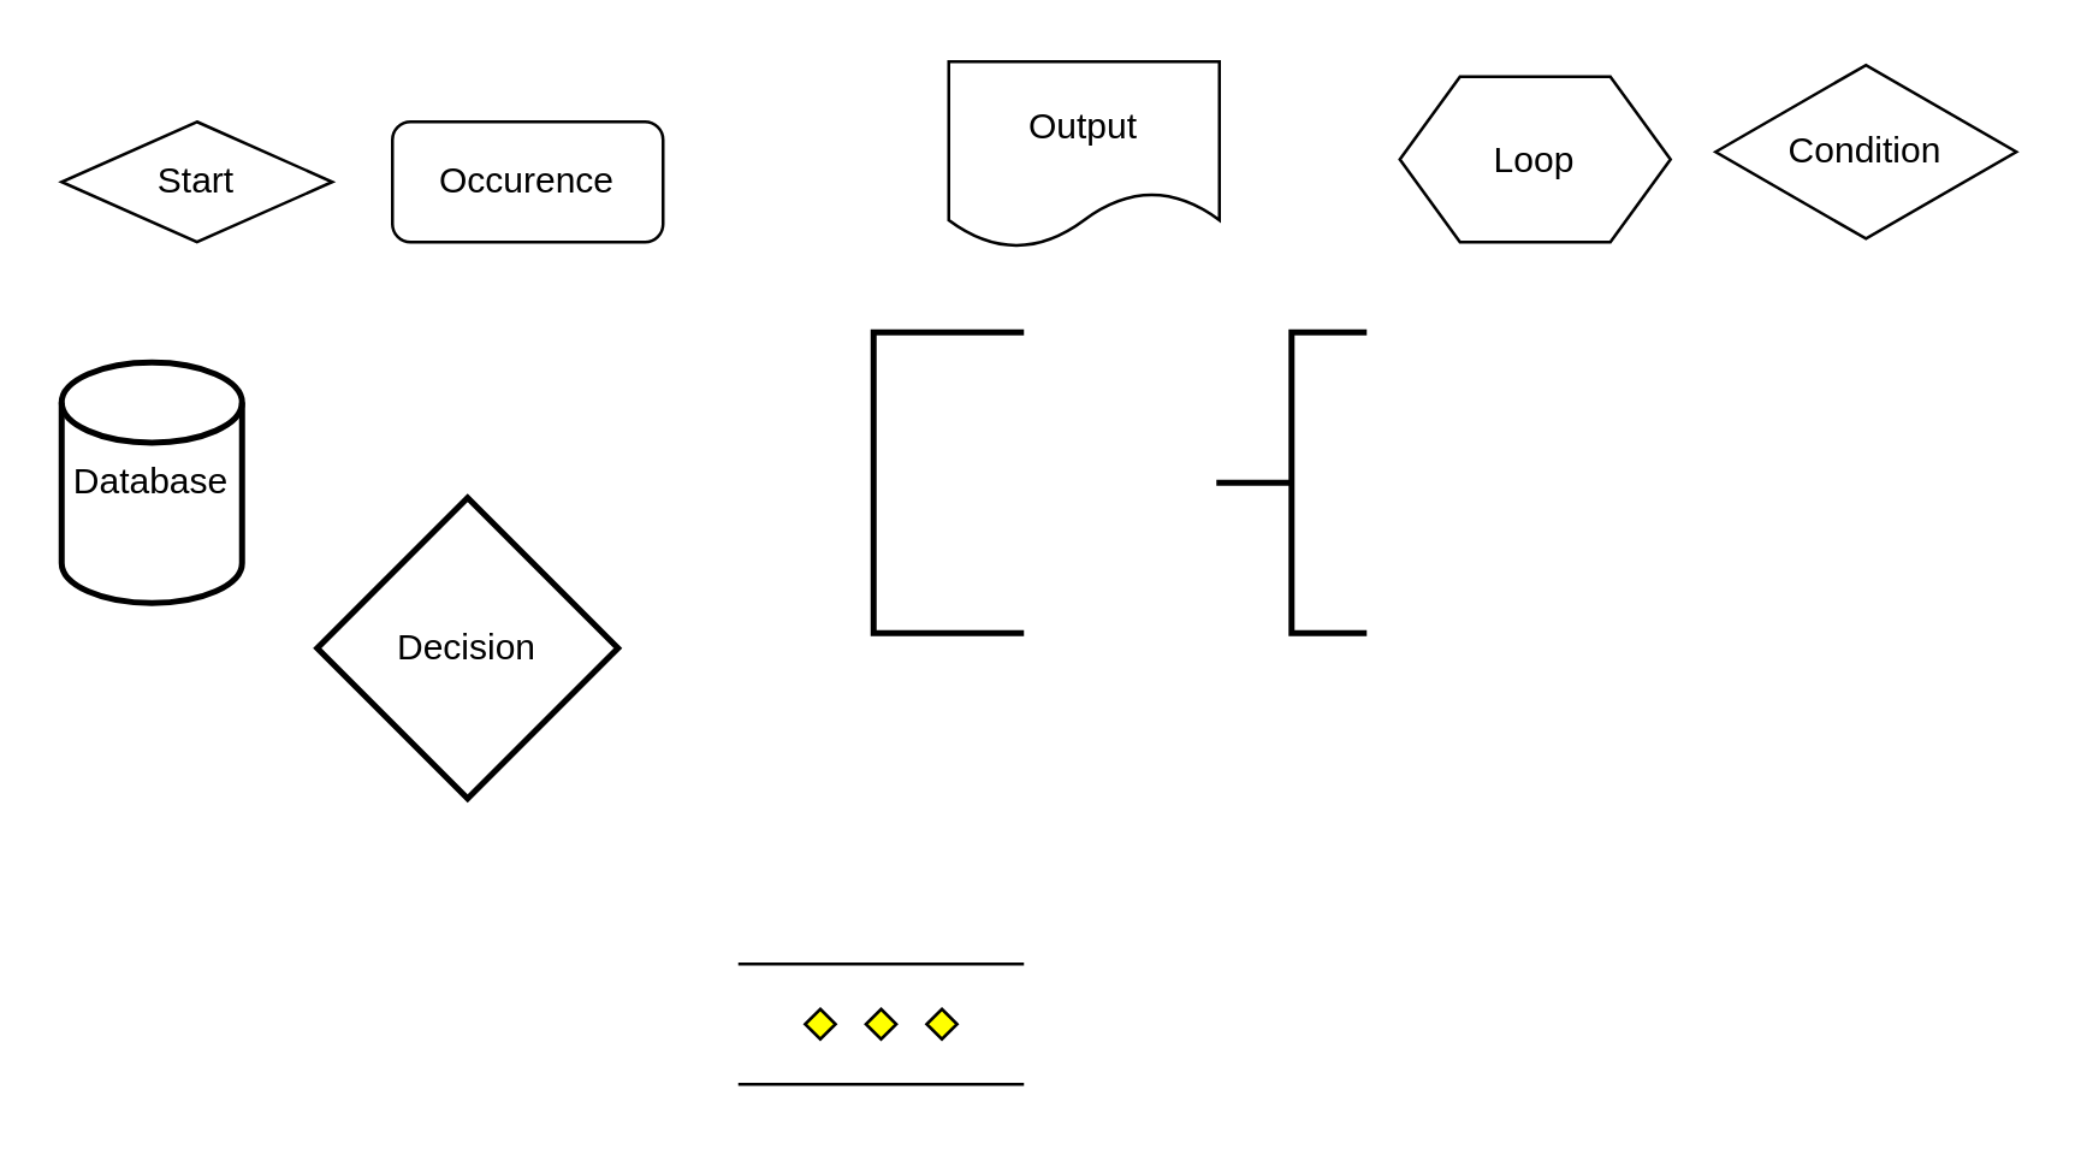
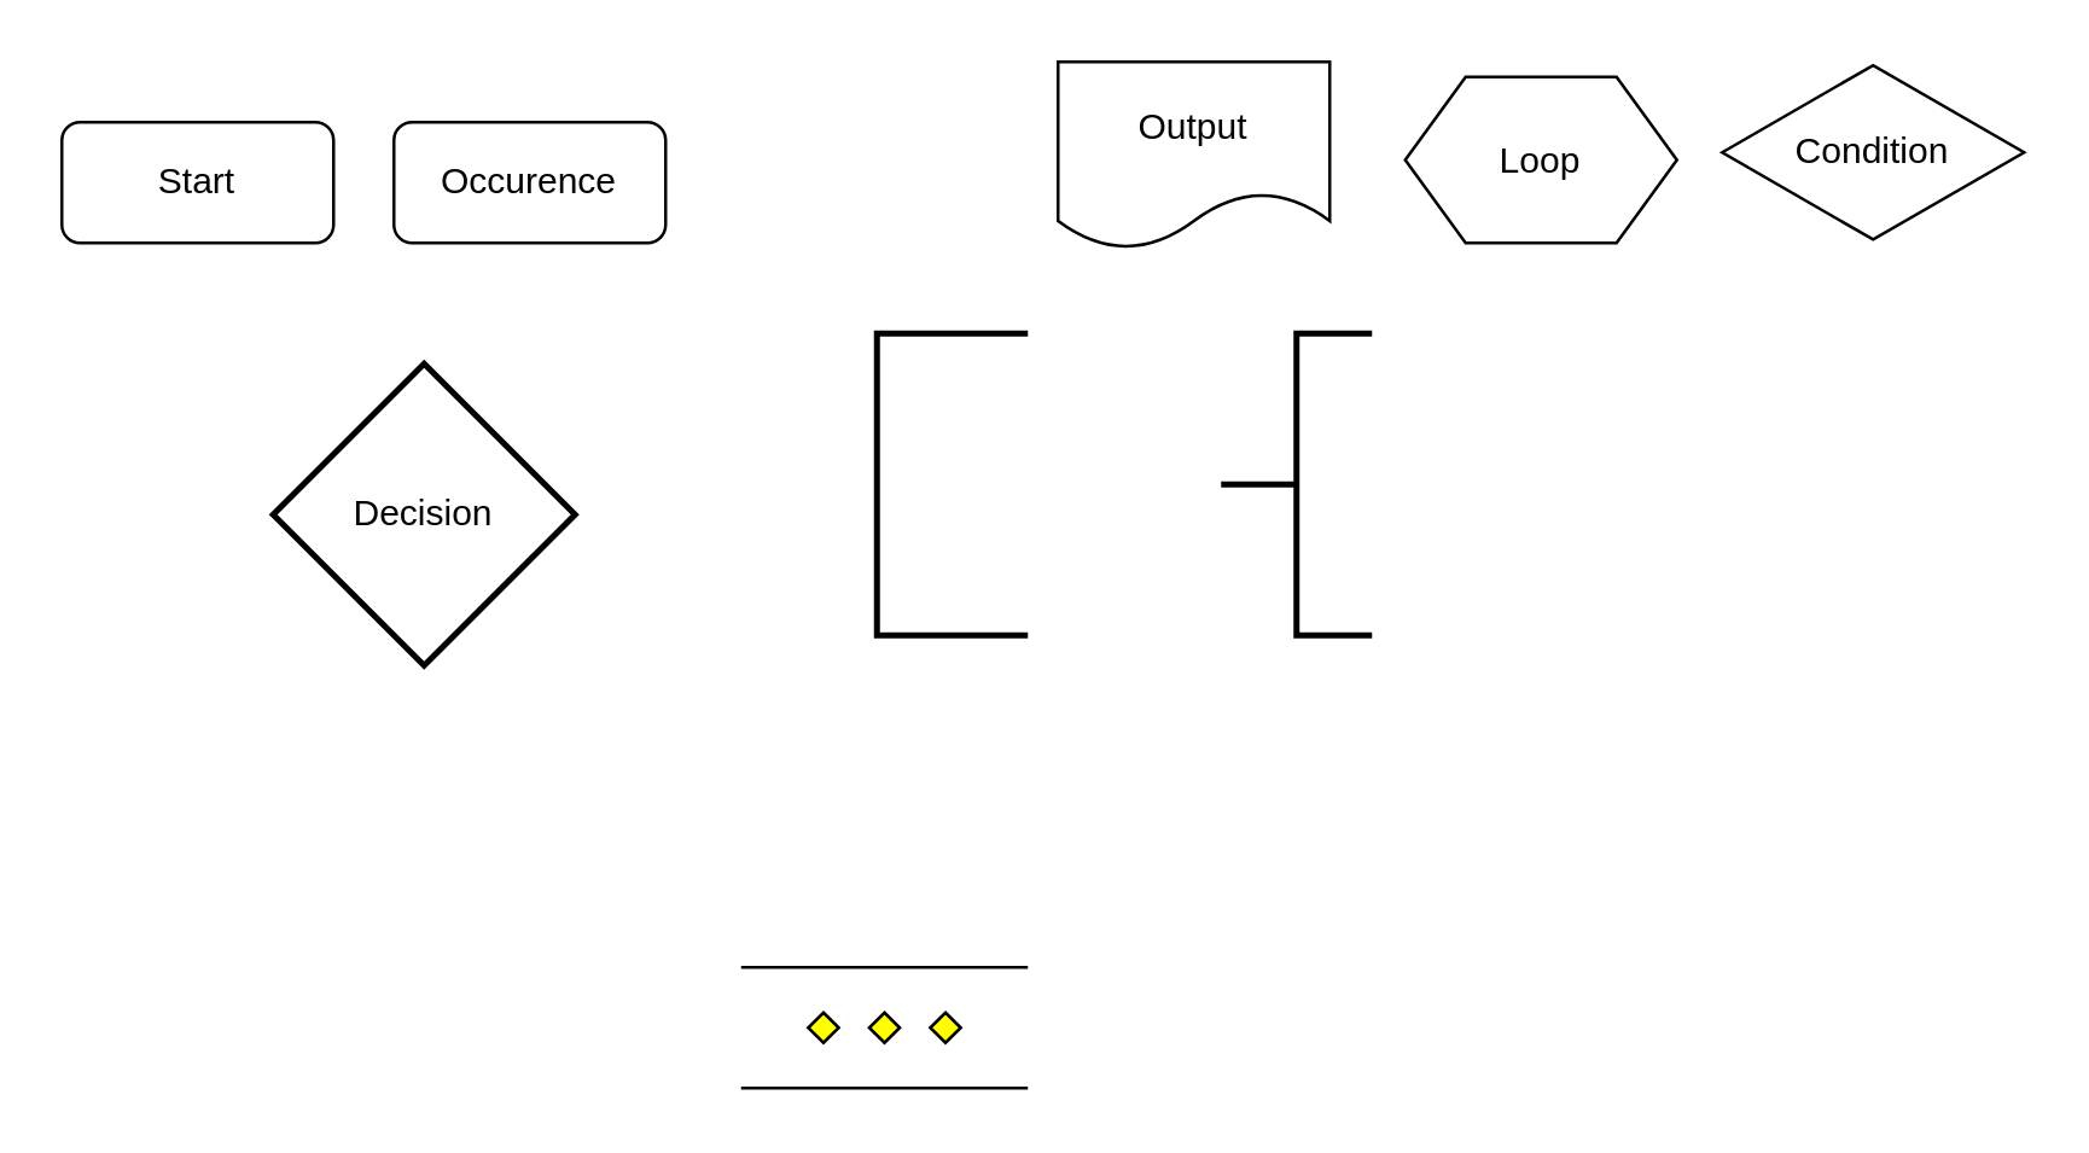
- <mxCell id="4" value="Output" style="shape=document;whiteSpace=wrap;html=1;boundedLbl=1;" parent="1" vertex="1"><mxGeometry x="315" y="20" width="90" height="62" as="geometry" /></mxCell>
+ <mxCell id="4" value="Output" style="shape=document;whiteSpace=wrap;html=1;boundedLbl=1;" parent="1" vertex="1"><mxGeometry x="350" y="20" width="90" height="62" as="geometry" /></mxCell>
- <mxCell id="2" value="Start" style="rhombus;whiteSpace=wrap;html=1;" parent="1" vertex="1"><mxGeometry x="20" y="40" width="90" height="40" as="geometry" /></mxCell>
+ <mxCell id="2" value="Start" style="rounded=1;whiteSpace=wrap;html=1;" parent="1" vertex="1"><mxGeometry x="20" y="40" width="90" height="40" as="geometry" /></mxCell>
- <mxCell id="7" value="Database" style="strokeWidth=2;html=1;shape=mxgraph.flowchart.database;whiteSpace=wrap;" parent="1" vertex="1"><mxGeometry x="20" y="120" width="60" height="80" as="geometry" /></mxCell>
- <mxCell id="8" value="Decision" style="strokeWidth=2;html=1;shape=mxgraph.flowchart.decision;whiteSpace=wrap;" parent="1" vertex="1"><mxGeometry x="105" y="165" width="100" height="100" as="geometry" /></mxCell>
+ <mxCell id="8" value="Decision" style="strokeWidth=2;html=1;shape=mxgraph.flowchart.decision;whiteSpace=wrap;" parent="1" vertex="1"><mxGeometry x="90" y="120" width="100" height="100" as="geometry" /></mxCell>
